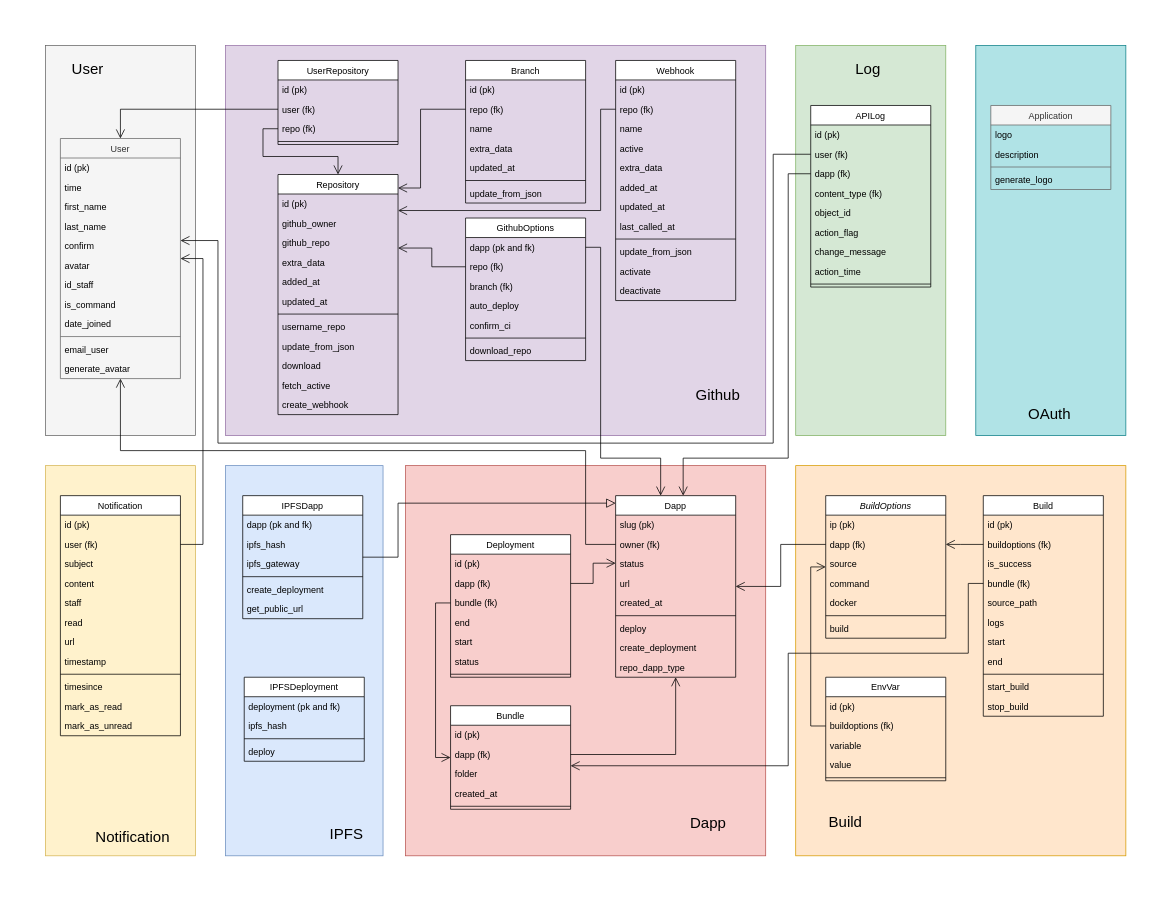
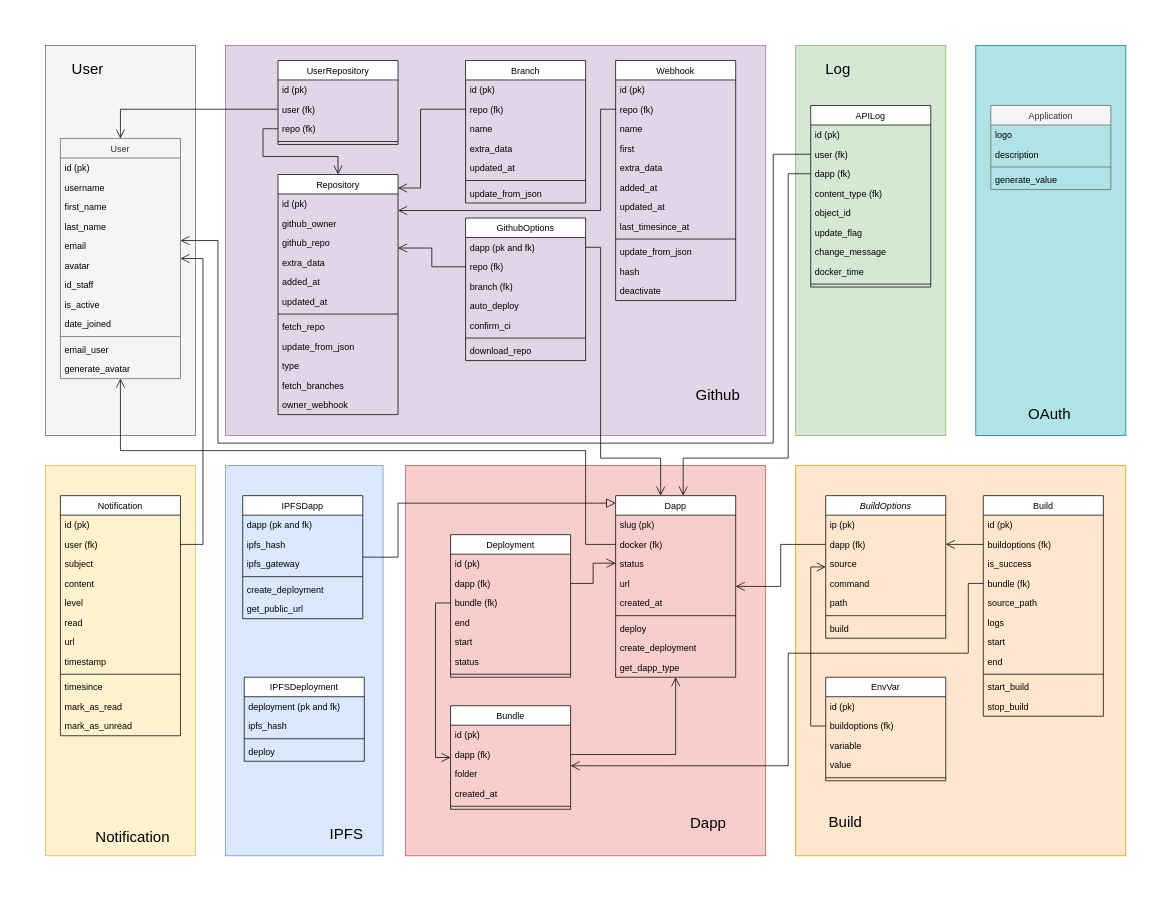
- <mxCell id="93" value="&lt;font style=&quot;font-size: 20px&quot;&gt;Log&lt;/font&gt;" style="text;html=1;strokeColor=none;fillColor=none;align=center;verticalAlign=middle;whiteSpace=wrap;rounded=0;" parent="1" vertex="1"><mxGeometry x="1120" y="80" width="73" height="20" as="geometry" /></mxCell>
+ <mxCell id="93" value="&lt;font style=&quot;font-size: 20px&quot;&gt;Log&lt;/font&gt;" style="text;html=1;strokeColor=none;fillColor=none;align=center;verticalAlign=middle;whiteSpace=wrap;rounded=0;" parent="1" vertex="1"><mxGeometry x="1080" y="80" width="73" height="20" as="geometry" /></mxCell>
- <mxCell id="79" value="active" style="text;align=left;verticalAlign=top;spacingLeft=4;spacingRight=4;overflow=hidden;rotatable=0;points=[[0,0.5],[1,0.5]];portConstraint=eastwest;rounded=0;shadow=0;html=0;" parent="75" vertex="1"><mxGeometry y="104" width="160" height="26" as="geometry" /></mxCell>
+ <mxCell id="79" value="first" style="text;align=left;verticalAlign=top;spacingLeft=4;spacingRight=4;overflow=hidden;rotatable=0;points=[[0,0.5],[1,0.5]];portConstraint=eastwest;rounded=0;shadow=0;html=0;" parent="75" vertex="1"><mxGeometry y="104" width="160" height="26" as="geometry" /></mxCell>
- <mxCell id="144" value="generate_logo" style="text;align=left;verticalAlign=top;spacingLeft=4;spacingRight=4;overflow=hidden;rotatable=0;points=[[0,0.5],[1,0.5]];portConstraint=eastwest;rounded=0;shadow=0;html=0;" parent="140" vertex="1"><mxGeometry y="86" width="160" height="26" as="geometry" /></mxCell>
+ <mxCell id="144" value="generate_value" style="text;align=left;verticalAlign=top;spacingLeft=4;spacingRight=4;overflow=hidden;rotatable=0;points=[[0,0.5],[1,0.5]];portConstraint=eastwest;rounded=0;shadow=0;html=0;" parent="140" vertex="1"><mxGeometry y="86" width="160" height="26" as="geometry" /></mxCell>
- <mxCell id="104" value="time" style="text;align=left;verticalAlign=top;spacingLeft=4;spacingRight=4;overflow=hidden;rotatable=0;points=[[0,0.5],[1,0.5]];portConstraint=eastwest;rounded=0;shadow=0;html=0;" parent="102" vertex="1"><mxGeometry y="52" width="160" height="26" as="geometry" /></mxCell>
+ <mxCell id="104" value="username" style="text;align=left;verticalAlign=top;spacingLeft=4;spacingRight=4;overflow=hidden;rotatable=0;points=[[0,0.5],[1,0.5]];portConstraint=eastwest;rounded=0;shadow=0;html=0;" parent="102" vertex="1"><mxGeometry y="52" width="160" height="26" as="geometry" /></mxCell>
- <mxCell id="83" value="last_called_at" style="text;align=left;verticalAlign=top;spacingLeft=4;spacingRight=4;overflow=hidden;rotatable=0;points=[[0,0.5],[1,0.5]];portConstraint=eastwest;rounded=0;shadow=0;html=0;" parent="75" vertex="1"><mxGeometry y="208" width="160" height="26" as="geometry" /></mxCell>
+ <mxCell id="83" value="last_timesince_at" style="text;align=left;verticalAlign=top;spacingLeft=4;spacingRight=4;overflow=hidden;rotatable=0;points=[[0,0.5],[1,0.5]];portConstraint=eastwest;rounded=0;shadow=0;html=0;" parent="75" vertex="1"><mxGeometry y="208" width="160" height="26" as="geometry" /></mxCell>
- <mxCell id="152" value="action_flag" style="text;align=left;verticalAlign=top;spacingLeft=4;spacingRight=4;overflow=hidden;rotatable=0;points=[[0,0.5],[1,0.5]];portConstraint=eastwest;rounded=0;shadow=0;html=0;" parent="146" vertex="1"><mxGeometry y="156" width="160" height="26" as="geometry" /></mxCell>
+ <mxCell id="152" value="update_flag" style="text;align=left;verticalAlign=top;spacingLeft=4;spacingRight=4;overflow=hidden;rotatable=0;points=[[0,0.5],[1,0.5]];portConstraint=eastwest;rounded=0;shadow=0;html=0;" parent="146" vertex="1"><mxGeometry y="156" width="160" height="26" as="geometry" /></mxCell>
- <mxCell id="107" value="confirm" style="text;align=left;verticalAlign=top;spacingLeft=4;spacingRight=4;overflow=hidden;rotatable=0;points=[[0,0.5],[1,0.5]];portConstraint=eastwest;rounded=0;shadow=0;html=0;" parent="102" vertex="1"><mxGeometry y="130" width="160" height="26" as="geometry" /></mxCell>
+ <mxCell id="107" value="email" style="text;align=left;verticalAlign=top;spacingLeft=4;spacingRight=4;overflow=hidden;rotatable=0;points=[[0,0.5],[1,0.5]];portConstraint=eastwest;rounded=0;shadow=0;html=0;" parent="102" vertex="1"><mxGeometry y="130" width="160" height="26" as="geometry" /></mxCell>
- <mxCell id="86" value="activate" style="text;align=left;verticalAlign=top;spacingLeft=4;spacingRight=4;overflow=hidden;rotatable=0;points=[[0,0.5],[1,0.5]];portConstraint=eastwest;" parent="75" vertex="1"><mxGeometry y="268" width="160" height="26" as="geometry" /></mxCell>
+ <mxCell id="86" value="hash" style="text;align=left;verticalAlign=top;spacingLeft=4;spacingRight=4;overflow=hidden;rotatable=0;points=[[0,0.5],[1,0.5]];portConstraint=eastwest;" parent="75" vertex="1"><mxGeometry y="268" width="160" height="26" as="geometry" /></mxCell>
- <mxCell id="154" value="action_time" style="text;align=left;verticalAlign=top;spacingLeft=4;spacingRight=4;overflow=hidden;rotatable=0;points=[[0,0.5],[1,0.5]];portConstraint=eastwest;rounded=0;shadow=0;html=0;" parent="146" vertex="1"><mxGeometry y="208" width="160" height="26" as="geometry" /></mxCell>
+ <mxCell id="154" value="docker_time" style="text;align=left;verticalAlign=top;spacingLeft=4;spacingRight=4;overflow=hidden;rotatable=0;points=[[0,0.5],[1,0.5]];portConstraint=eastwest;rounded=0;shadow=0;html=0;" parent="146" vertex="1"><mxGeometry y="208" width="160" height="26" as="geometry" /></mxCell>
- <mxCell id="110" value="is_command" style="text;align=left;verticalAlign=top;spacingLeft=4;spacingRight=4;overflow=hidden;rotatable=0;points=[[0,0.5],[1,0.5]];portConstraint=eastwest;rounded=0;shadow=0;html=0;" parent="102" vertex="1"><mxGeometry y="208" width="160" height="26" as="geometry" /></mxCell>
+ <mxCell id="110" value="is_active" style="text;align=left;verticalAlign=top;spacingLeft=4;spacingRight=4;overflow=hidden;rotatable=0;points=[[0,0.5],[1,0.5]];portConstraint=eastwest;rounded=0;shadow=0;html=0;" parent="102" vertex="1"><mxGeometry y="208" width="160" height="26" as="geometry" /></mxCell>
- <mxCell id="62" value="username_repo" style="text;align=left;verticalAlign=top;spacingLeft=4;spacingRight=4;overflow=hidden;rotatable=0;points=[[0,0.5],[1,0.5]];portConstraint=eastwest;" parent="54" vertex="1"><mxGeometry y="190" width="160" height="26" as="geometry" /></mxCell>
+ <mxCell id="62" value="fetch_repo" style="text;align=left;verticalAlign=top;spacingLeft=4;spacingRight=4;overflow=hidden;rotatable=0;points=[[0,0.5],[1,0.5]];portConstraint=eastwest;" parent="54" vertex="1"><mxGeometry y="190" width="160" height="26" as="geometry" /></mxCell>
- <mxCell id="64" value="download" style="text;align=left;verticalAlign=top;spacingLeft=4;spacingRight=4;overflow=hidden;rotatable=0;points=[[0,0.5],[1,0.5]];portConstraint=eastwest;" parent="54" vertex="1"><mxGeometry y="242" width="160" height="26" as="geometry" /></mxCell>
+ <mxCell id="64" value="type" style="text;align=left;verticalAlign=top;spacingLeft=4;spacingRight=4;overflow=hidden;rotatable=0;points=[[0,0.5],[1,0.5]];portConstraint=eastwest;" parent="54" vertex="1"><mxGeometry y="242" width="160" height="26" as="geometry" /></mxCell>
- <mxCell id="65" value="fetch_active" style="text;align=left;verticalAlign=top;spacingLeft=4;spacingRight=4;overflow=hidden;rotatable=0;points=[[0,0.5],[1,0.5]];portConstraint=eastwest;" parent="54" vertex="1"><mxGeometry y="268" width="160" height="26" as="geometry" /></mxCell>
+ <mxCell id="65" value="fetch_branches" style="text;align=left;verticalAlign=top;spacingLeft=4;spacingRight=4;overflow=hidden;rotatable=0;points=[[0,0.5],[1,0.5]];portConstraint=eastwest;" parent="54" vertex="1"><mxGeometry y="268" width="160" height="26" as="geometry" /></mxCell>
- <mxCell id="66" value="create_webhook" style="text;align=left;verticalAlign=top;spacingLeft=4;spacingRight=4;overflow=hidden;rotatable=0;points=[[0,0.5],[1,0.5]];portConstraint=eastwest;" parent="54" vertex="1"><mxGeometry y="294" width="160" height="26" as="geometry" /></mxCell>
+ <mxCell id="66" value="owner_webhook" style="text;align=left;verticalAlign=top;spacingLeft=4;spacingRight=4;overflow=hidden;rotatable=0;points=[[0,0.5],[1,0.5]];portConstraint=eastwest;" parent="54" vertex="1"><mxGeometry y="294" width="160" height="26" as="geometry" /></mxCell>
- <mxCell id="20" value="owner (fk)" style="text;align=left;verticalAlign=top;spacingLeft=4;spacingRight=4;overflow=hidden;rotatable=0;points=[[0,0.5],[1,0.5]];portConstraint=eastwest;rounded=0;shadow=0;html=0;" parent="18" vertex="1"><mxGeometry y="52" width="160" height="26" as="geometry" /></mxCell>
+ <mxCell id="20" value="docker (fk)" style="text;align=left;verticalAlign=top;spacingLeft=4;spacingRight=4;overflow=hidden;rotatable=0;points=[[0,0.5],[1,0.5]];portConstraint=eastwest;rounded=0;shadow=0;html=0;" parent="18" vertex="1"><mxGeometry y="52" width="160" height="26" as="geometry" /></mxCell>
- <mxCell id="162" value="staff" style="text;align=left;verticalAlign=top;spacingLeft=4;spacingRight=4;overflow=hidden;rotatable=0;points=[[0,0.5],[1,0.5]];portConstraint=eastwest;" vertex="1" parent="157"><mxGeometry y="130" width="160" height="26" as="geometry" /></mxCell>
+ <mxCell id="162" value="level" style="text;align=left;verticalAlign=top;spacingLeft=4;spacingRight=4;overflow=hidden;rotatable=0;points=[[0,0.5],[1,0.5]];portConstraint=eastwest;" vertex="1" parent="157"><mxGeometry y="130" width="160" height="26" as="geometry" /></mxCell>
- <mxCell id="15" value="docker" style="text;align=left;verticalAlign=top;spacingLeft=4;spacingRight=4;overflow=hidden;rotatable=0;points=[[0,0.5],[1,0.5]];portConstraint=eastwest;rounded=0;shadow=0;html=0;" parent="10" vertex="1"><mxGeometry y="130" width="160" height="26" as="geometry" /></mxCell>
+ <mxCell id="15" value="path" style="text;align=left;verticalAlign=top;spacingLeft=4;spacingRight=4;overflow=hidden;rotatable=0;points=[[0,0.5],[1,0.5]];portConstraint=eastwest;rounded=0;shadow=0;html=0;" parent="10" vertex="1"><mxGeometry y="130" width="160" height="26" as="geometry" /></mxCell>
- <mxCell id="27" value="repo_dapp_type" style="text;align=left;verticalAlign=top;spacingLeft=4;spacingRight=4;overflow=hidden;rotatable=0;points=[[0,0.5],[1,0.5]];portConstraint=eastwest;" parent="18" vertex="1"><mxGeometry y="216" width="160" height="26" as="geometry" /></mxCell>
+ <mxCell id="27" value="get_dapp_type" style="text;align=left;verticalAlign=top;spacingLeft=4;spacingRight=4;overflow=hidden;rotatable=0;points=[[0,0.5],[1,0.5]];portConstraint=eastwest;" parent="18" vertex="1"><mxGeometry y="216" width="160" height="26" as="geometry" /></mxCell>
